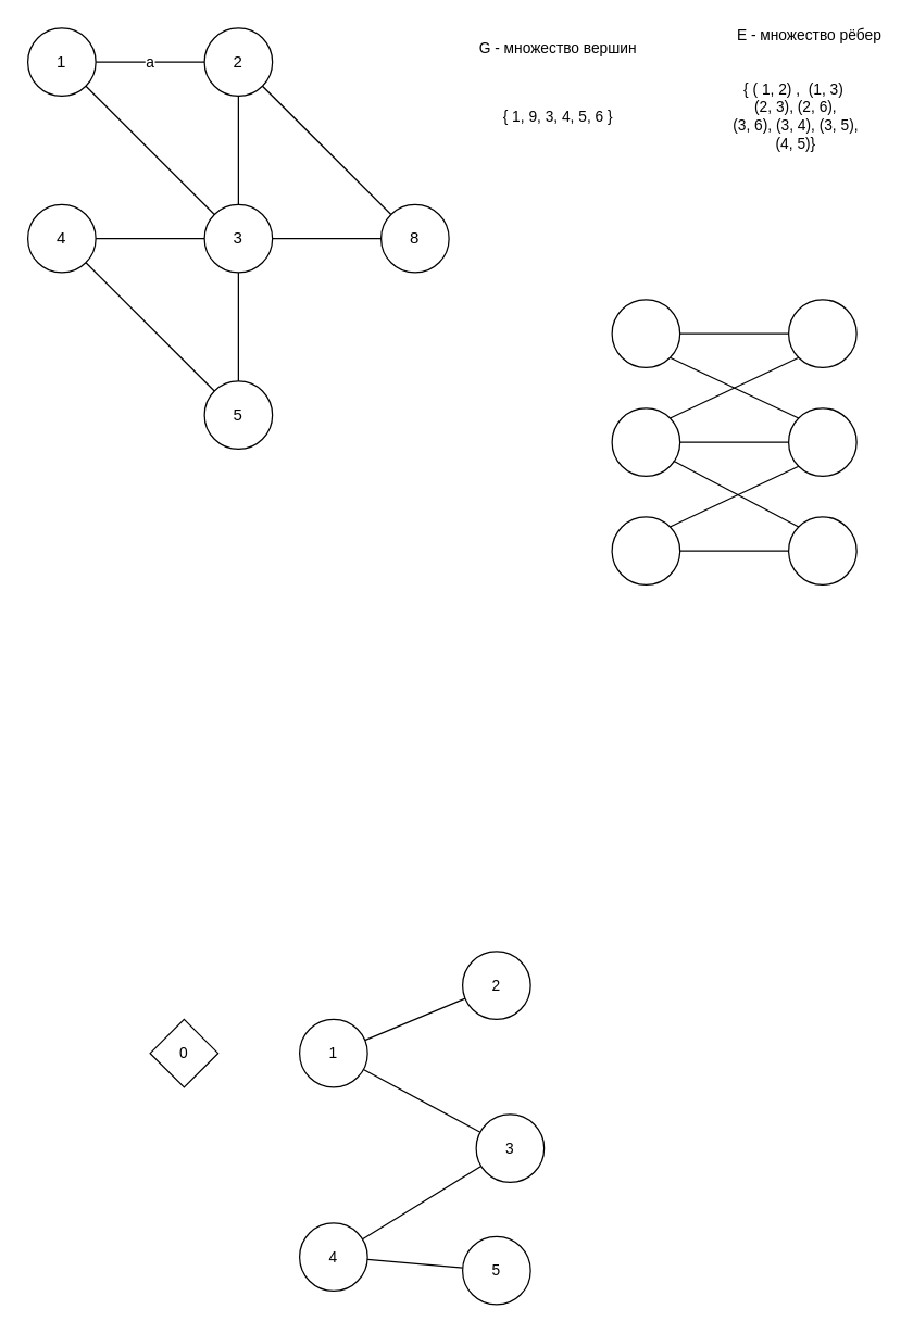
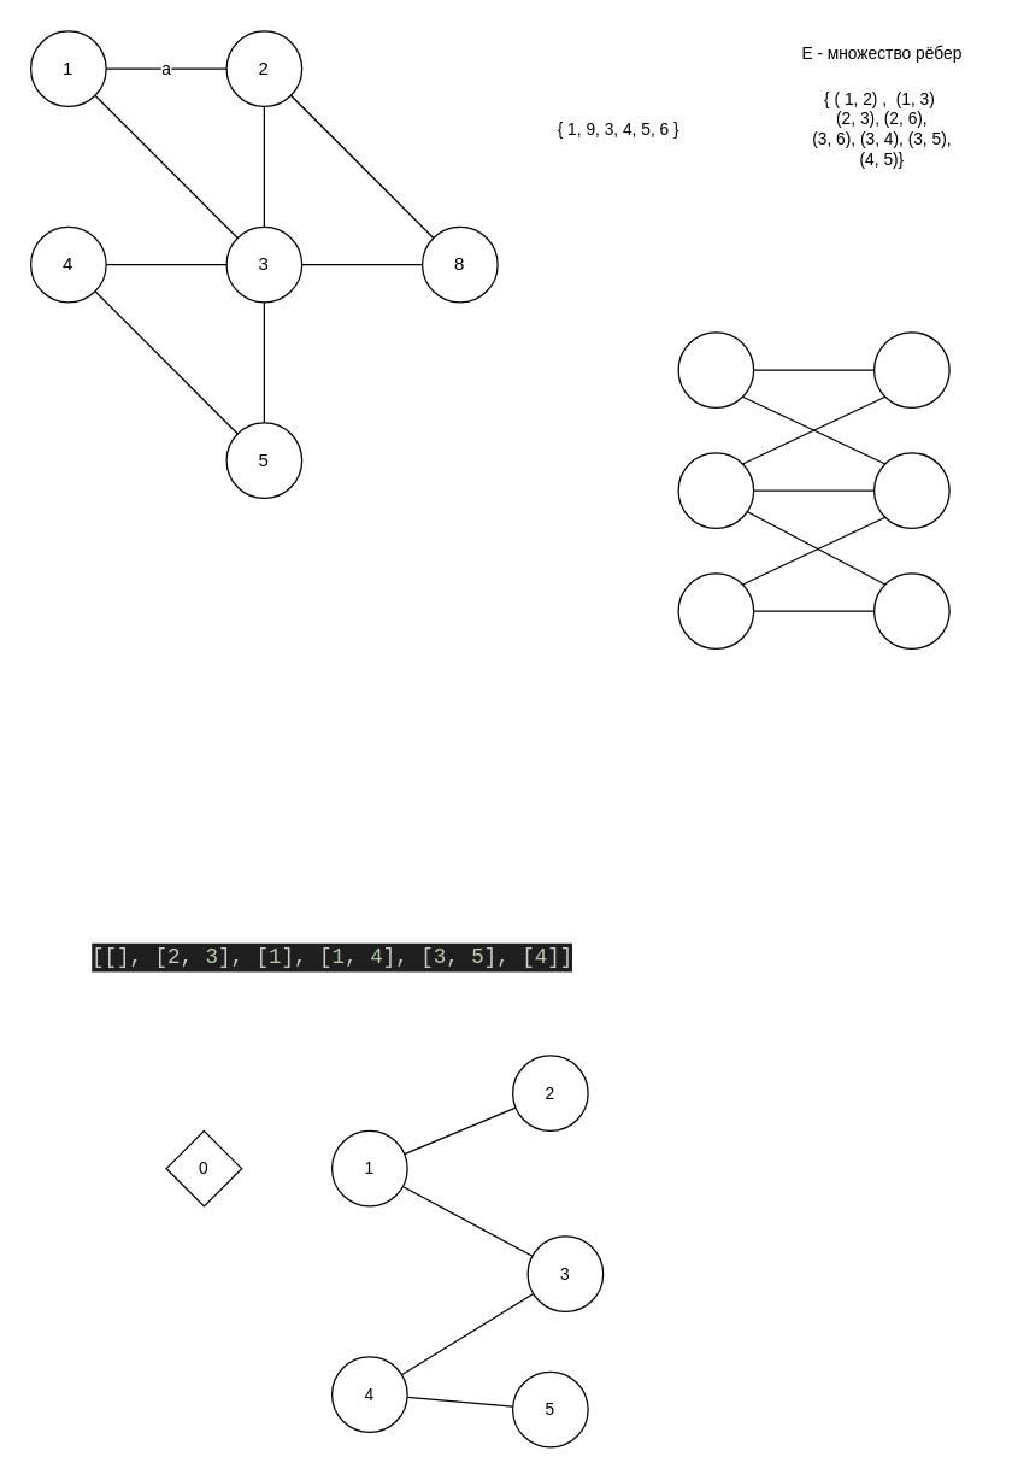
- <mxCell id="17" value="E - множество рёбер" style="text;html=1;align=center;verticalAlign=middle;resizable=0;points=[];autosize=1;strokeColor=none;fillColor=none;fontSize=11;fontFamily=Helvetica;fontColor=default;" vertex="1" parent="1"><mxGeometry x="530" y="10" width="130" height="30" as="geometry" /></mxCell>
+ <mxCell id="17" value="E - множество рёбер" style="text;html=1;align=center;verticalAlign=middle;resizable=0;points=[];autosize=1;strokeColor=none;fillColor=none;fontSize=11;fontFamily=Helvetica;fontColor=default;" vertex="1" parent="1"><mxGeometry x="520" y="20" width="130" height="30" as="geometry" /></mxCell>
- <mxCell id="16" value="G - множество вершин" style="text;html=1;align=center;verticalAlign=middle;resizable=0;points=[];autosize=1;strokeColor=none;fillColor=none;fontSize=11;fontFamily=Helvetica;fontColor=default;" vertex="1" parent="1"><mxGeometry x="340" y="20" width="140" height="30" as="geometry" /></mxCell>
+ <mxCell id="33" value="&lt;div style=&quot;color: rgb(204, 204, 204); background-color: rgb(31, 31, 31); font-family: Consolas, &amp;quot;Courier New&amp;quot;, monospace; font-size: 14px; line-height: 19px;&quot;&gt;[[], [2, &lt;span style=&quot;color: #b5cea8;&quot;&gt;3&lt;/span&gt;], [&lt;span style=&quot;color: #b5cea8;&quot;&gt;1&lt;/span&gt;], [&lt;span style=&quot;color: #b5cea8;&quot;&gt;1&lt;/span&gt;, &lt;span style=&quot;color: #b5cea8;&quot;&gt;4&lt;/span&gt;], [&lt;span style=&quot;color: #b5cea8;&quot;&gt;3&lt;/span&gt;, &lt;span style=&quot;color: #b5cea8;&quot;&gt;5&lt;/span&gt;], [&lt;span style=&quot;color: #b5cea8;&quot;&gt;4&lt;/span&gt;]]&lt;/div&gt;" style="text;html=1;align=center;verticalAlign=middle;resizable=0;points=[];autosize=1;strokeColor=none;fillColor=none;fontSize=11;fontFamily=Helvetica;fontColor=default;" vertex="1" parent="1"><mxGeometry x="60" y="620" width="320" height="30" as="geometry" /></mxCell>
